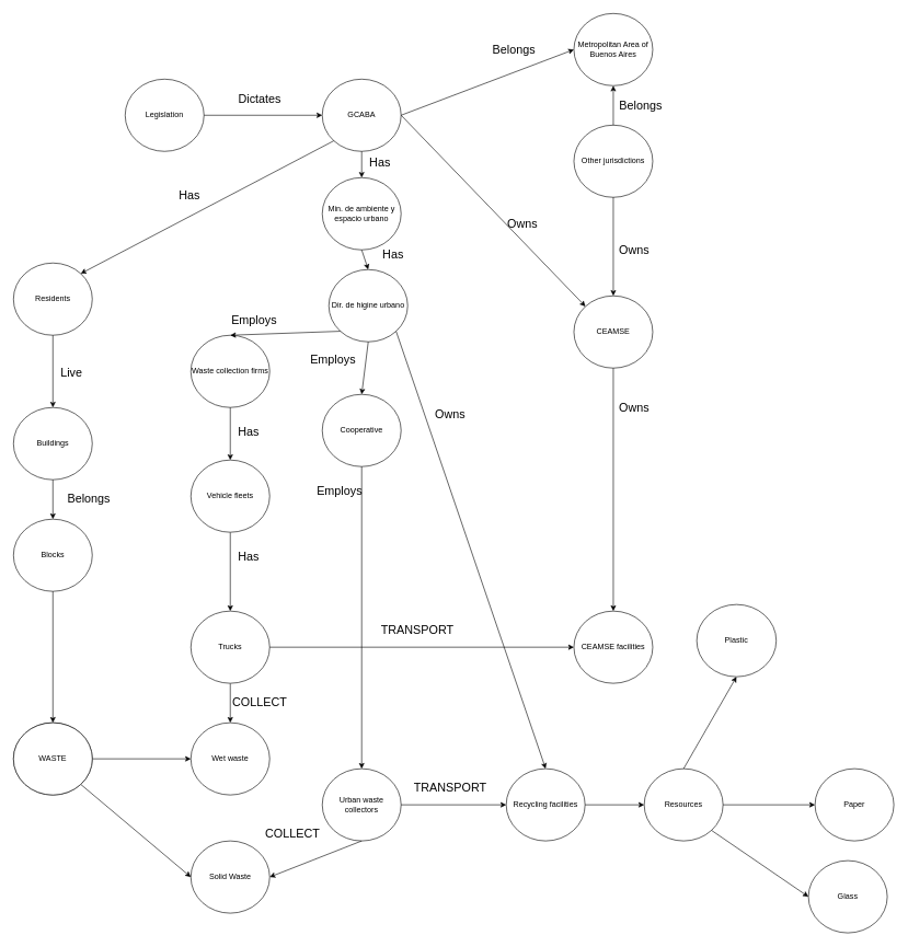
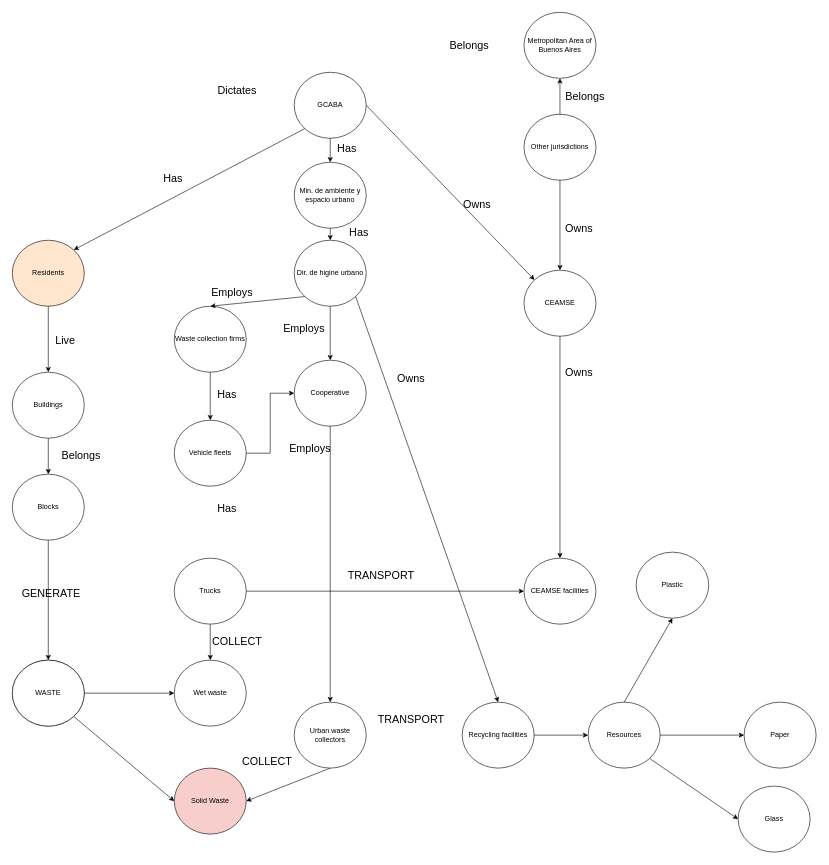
- <mxCell id="43" value="" style="endArrow=classic;html=1;exitX=1;exitY=0.5;exitDx=0;exitDy=0;entryX=0;entryY=0.5;entryDx=0;entryDy=0;" parent="1" source="4" target="20" edge="1"><mxGeometry width="50" height="50" relative="1" as="geometry"><mxPoint x="610" y="175" as="sourcePoint" /><mxPoint x="705" y="140" as="targetPoint" /></mxGeometry></mxCell>
- <mxCell id="7" value="Legislation" style="ellipse;whiteSpace=wrap;html=1;" parent="1" vertex="1"><mxGeometry x="190" y="120" width="120" height="110" as="geometry" /></mxCell>
- <mxCell id="8" value="" style="endArrow=classic;html=1;exitX=1;exitY=0.5;exitDx=0;exitDy=0;entryX=0;entryY=0.5;entryDx=0;entryDy=0;" parent="1" source="7" target="4" edge="1"><mxGeometry width="50" height="50" relative="1" as="geometry"><mxPoint x="260" y="460" as="sourcePoint" /><mxPoint x="310" y="410" as="targetPoint" /></mxGeometry></mxCell>
- <mxCell id="30" value="Residents" style="ellipse;whiteSpace=wrap;html=1;" parent="1" vertex="1"><mxGeometry x="20" y="400" width="120" height="110" as="geometry" /></mxCell>
+ <mxCell id="30" value="Residents" style="ellipse;whiteSpace=wrap;html=1;fillColor=#ffe6cc;" parent="1" vertex="1"><mxGeometry x="20" y="400" width="120" height="110" as="geometry" /></mxCell>
- <mxCell id="6" value="Dir. de higine urbano" style="ellipse;whiteSpace=wrap;html=1;" parent="1" vertex="1"><mxGeometry x="500" y="410" width="120" height="110" as="geometry" /></mxCell>
+ <mxCell id="6" value="Dir. de higine urbano" style="ellipse;whiteSpace=wrap;html=1;" parent="1" vertex="1"><mxGeometry x="490" y="400" width="120" height="110" as="geometry" /></mxCell>
- <mxCell id="24" value="" style="edgeStyle=orthogonalEdgeStyle;rounded=0;orthogonalLoop=1;jettySize=auto;html=1;entryX=0.5;entryY=0;entryDx=0;entryDy=0;" parent="1" source="25" target="26" edge="1"><mxGeometry relative="1" as="geometry" /></mxCell>
+ <mxCell id="24" value="" style="edgeStyle=orthogonalEdgeStyle;rounded=0;orthogonalLoop=1;jettySize=auto;html=1;" parent="1" source="25" target="3" edge="1"><mxGeometry relative="1" as="geometry" /></mxCell>
+ <mxCell id="56" value="&lt;font style=&quot;font-size: 18px&quot;&gt;GENERATE&lt;/font&gt;" style="text;html=1;strokeColor=none;fillColor=none;align=center;verticalAlign=middle;whiteSpace=wrap;rounded=0;" parent="1" vertex="1"><mxGeometry x="40" y="970" width="90" height="40" as="geometry" /></mxCell>
- <mxCell id="37" value="" style="endArrow=classic;html=1;entryX=0;entryY=0.5;entryDx=0;entryDy=0;exitX=1;exitY=0.5;exitDx=0;exitDy=0;" parent="1" source="2" target="28" edge="1"><mxGeometry width="50" height="50" relative="1" as="geometry"><mxPoint x="20" y="770" as="sourcePoint" /><mxPoint x="70" y="720" as="targetPoint" /></mxGeometry></mxCell>
- <mxCell id="12" value="Solid Waste" style="ellipse;whiteSpace=wrap;html=1;" parent="1" vertex="1"><mxGeometry x="290" y="1280" width="120" height="110" as="geometry" /></mxCell>
+ <mxCell id="12" value="Solid Waste" style="ellipse;whiteSpace=wrap;html=1;fillColor=#f8cecc;" parent="1" vertex="1"><mxGeometry x="290" y="1280" width="120" height="110" as="geometry" /></mxCell>
